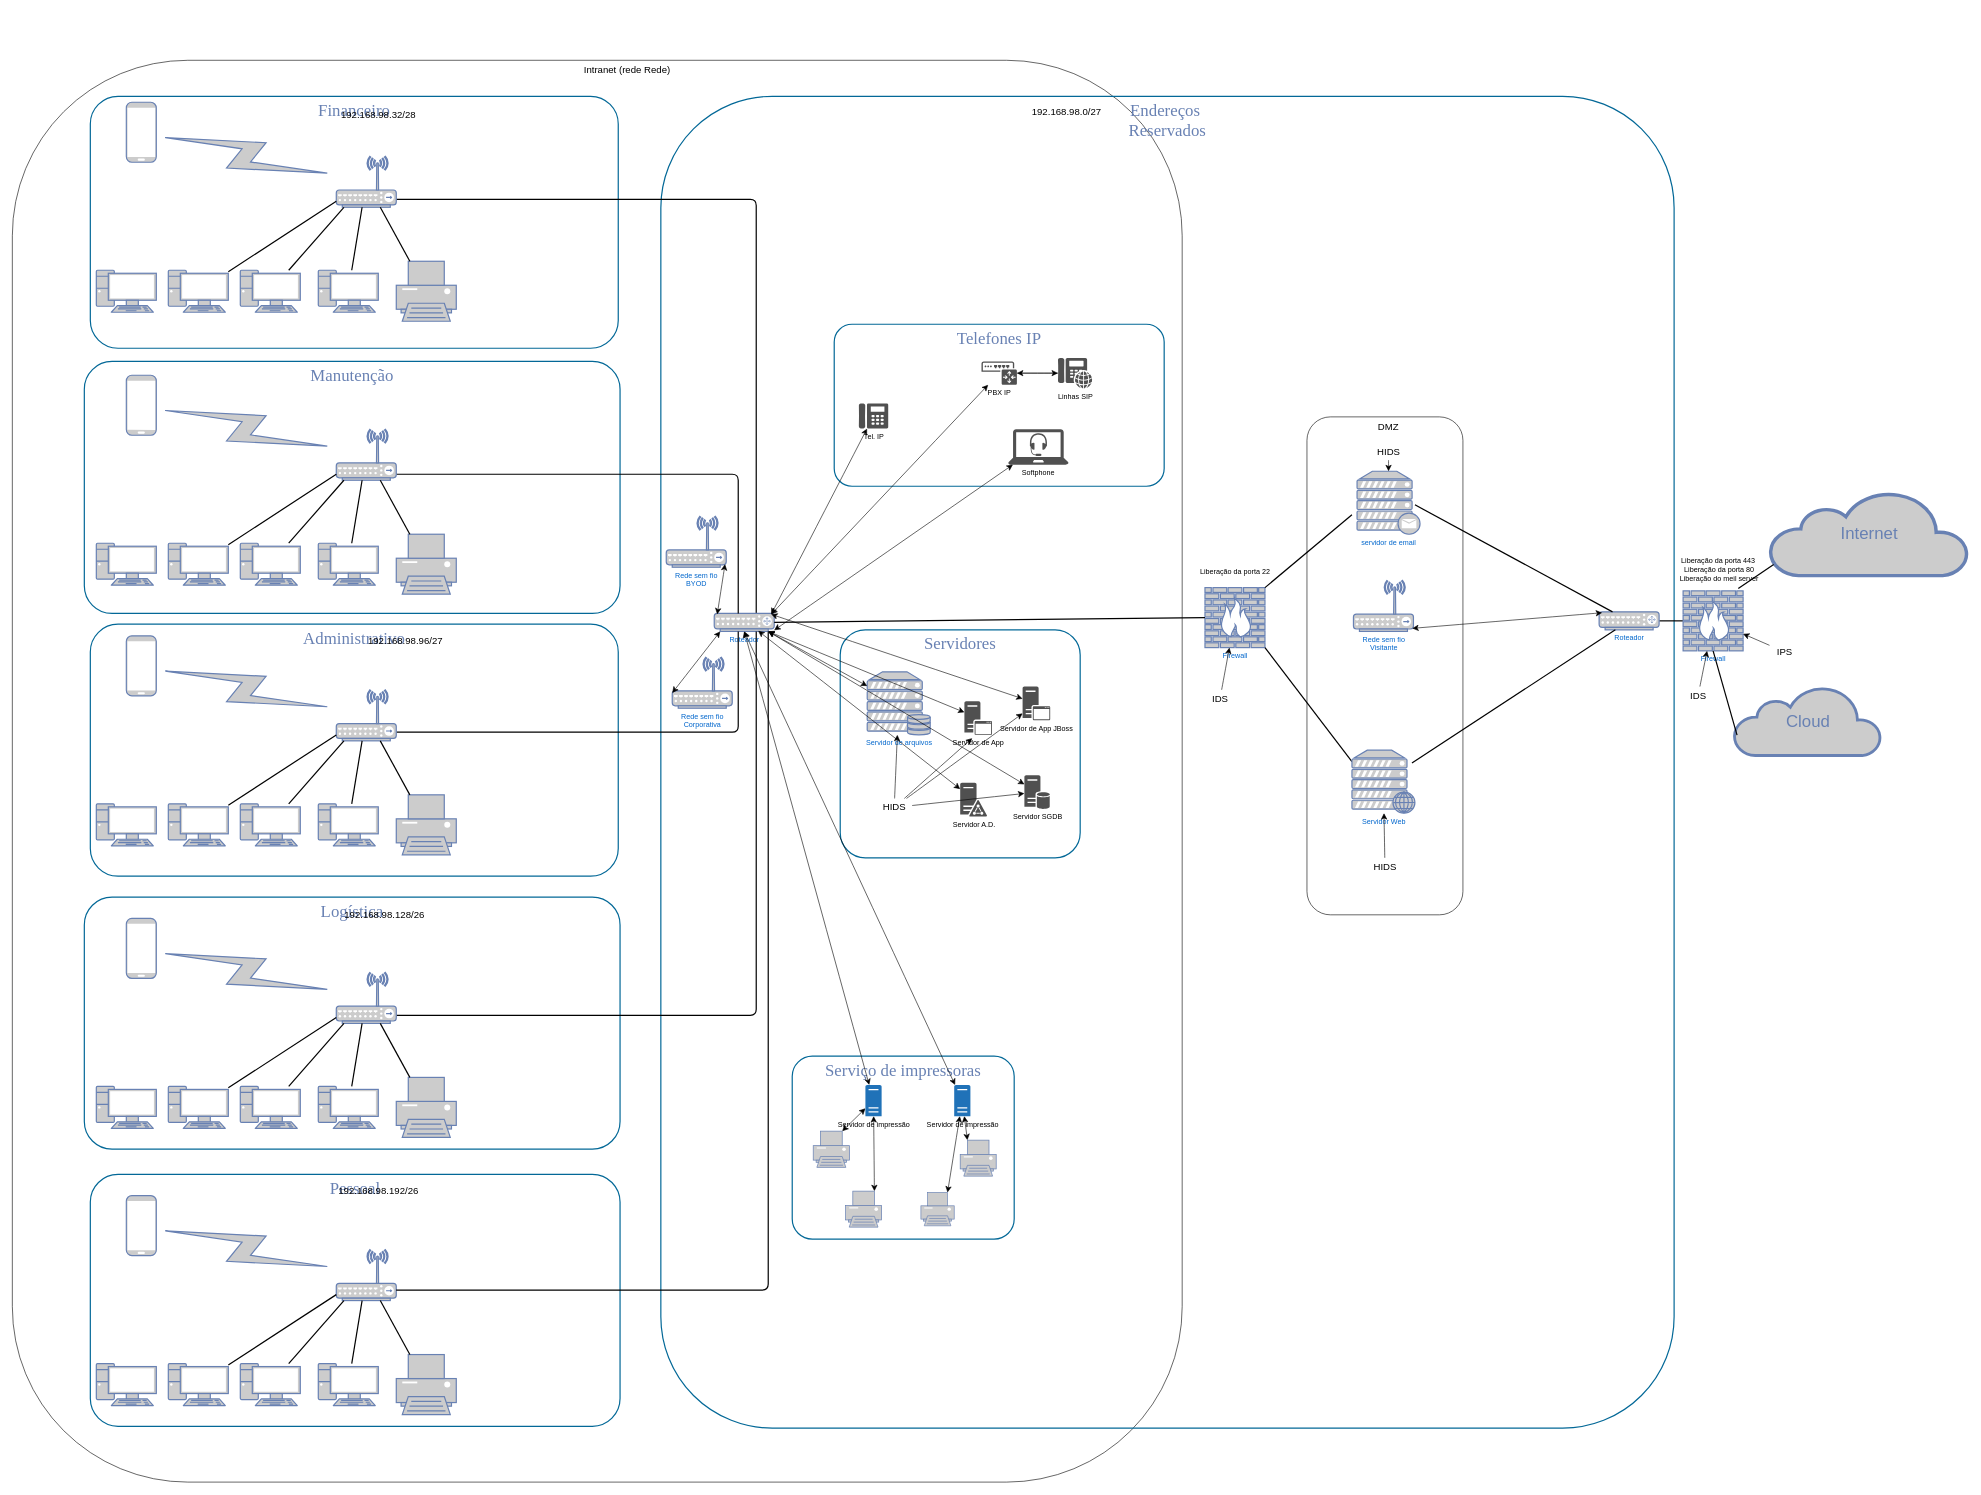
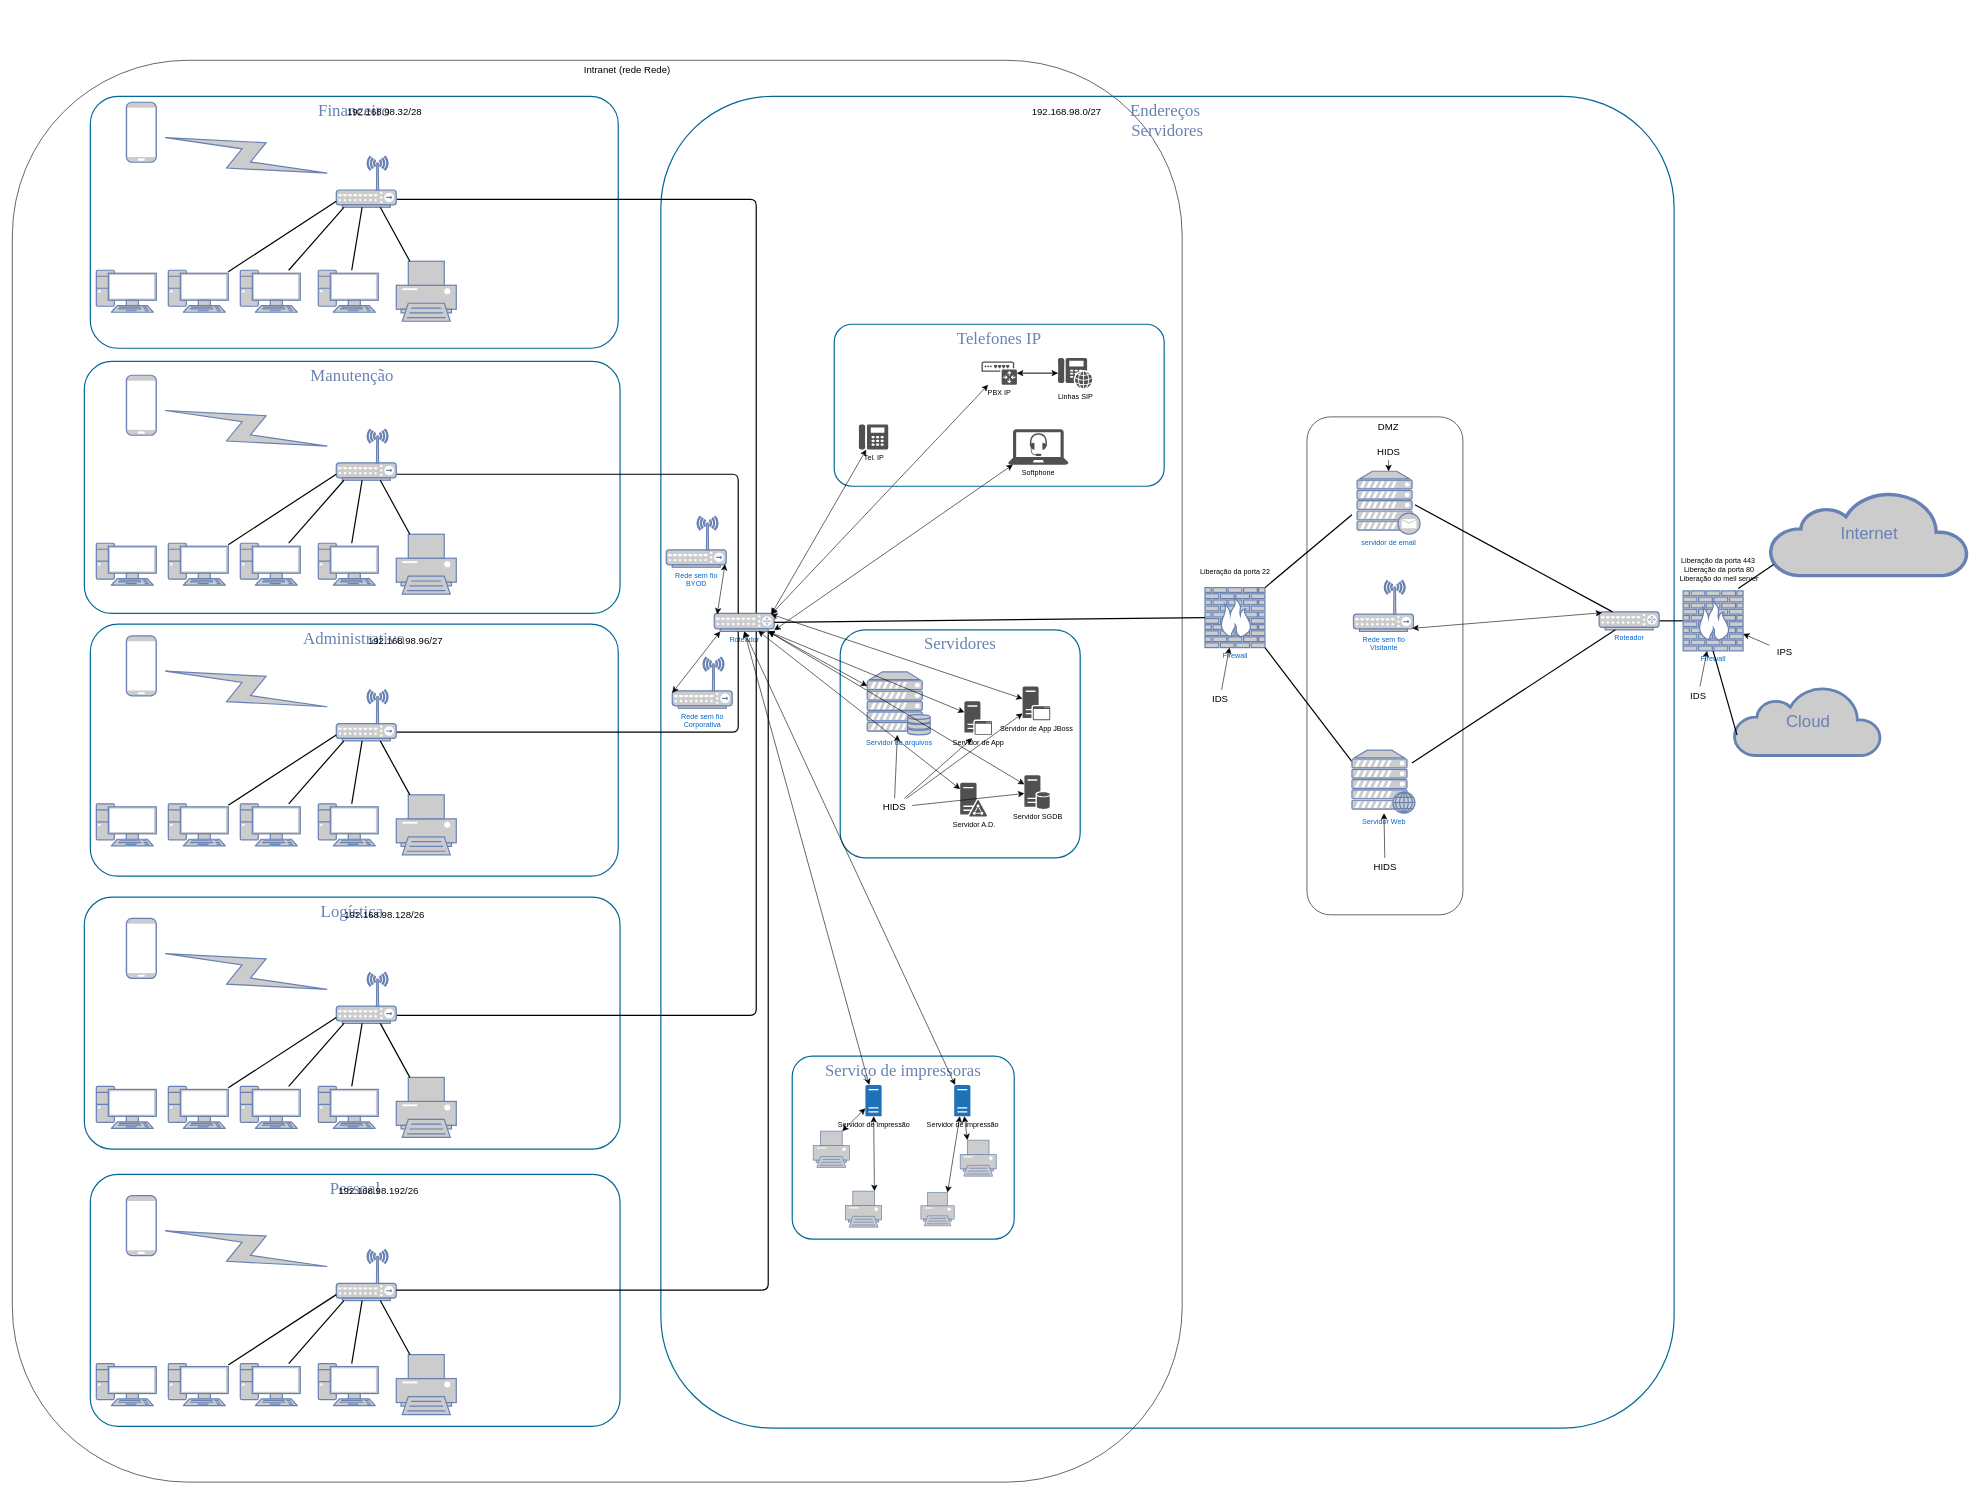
- <mxCell id="84" value="192.168.98.32/28" style="text;html=1;align=center;verticalAlign=middle;resizable=0;points=[];autosize=1;strokeColor=none;fillColor=none;fontSize=16;" parent="1" vertex="1"><mxGeometry x="555" y="175" width="150" height="30" as="geometry" /></mxCell>
+ <mxCell id="84" value="192.168.98.32/28" style="text;html=1;align=center;verticalAlign=middle;resizable=0;points=[];autosize=1;strokeColor=none;fillColor=none;fontSize=16;" parent="1" vertex="1"><mxGeometry x="565" y="170" width="150" height="30" as="geometry" /></mxCell>
- <mxCell id="3" value="Endereços&amp;nbsp;&lt;div&gt;Reservados&lt;/div&gt;" style="rounded=1;whiteSpace=wrap;html=1;shadow=0;comic=0;strokeColor=#036897;strokeWidth=2;fillColor=none;fontFamily=Verdana;fontSize=28;fontColor=#6881B3;align=center;arcSize=11;verticalAlign=top;" parent="1" vertex="1"><mxGeometry x="1101" y="160" width="1689" height="2220" as="geometry" /></mxCell>
+ <mxCell id="3" value="Endereços&amp;nbsp;&lt;div&gt;Servidores&lt;/div&gt;" style="rounded=1;whiteSpace=wrap;html=1;shadow=0;comic=0;strokeColor=#036897;strokeWidth=2;fillColor=none;fontFamily=Verdana;fontSize=28;fontColor=#6881B3;align=center;arcSize=11;verticalAlign=top;" parent="1" vertex="1"><mxGeometry x="1101" y="160" width="1689" height="2220" as="geometry" /></mxCell>
- <mxCell id="107" value="Tel. IP" style="sketch=0;pointerEvents=1;shadow=0;dashed=0;html=1;strokeColor=none;fillColor=#505050;labelPosition=center;verticalLabelPosition=bottom;verticalAlign=top;outlineConnect=0;align=center;shape=mxgraph.office.devices.phone_digital;" vertex="1" parent="1"><mxGeometry x="1431" y="672" width="49" height="42" as="geometry" /></mxCell>
+ <mxCell id="107" value="Tel. IP" style="sketch=0;pointerEvents=1;shadow=0;dashed=0;html=1;strokeColor=none;fillColor=#505050;labelPosition=center;verticalLabelPosition=bottom;verticalAlign=top;outlineConnect=0;align=center;shape=mxgraph.office.devices.phone_digital;" vertex="1" parent="1"><mxGeometry x="1431" y="707" width="49" height="42" as="geometry" /></mxCell>
